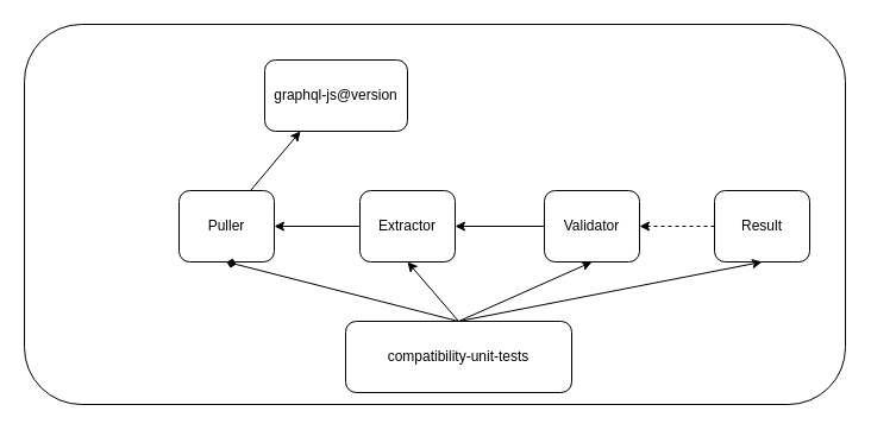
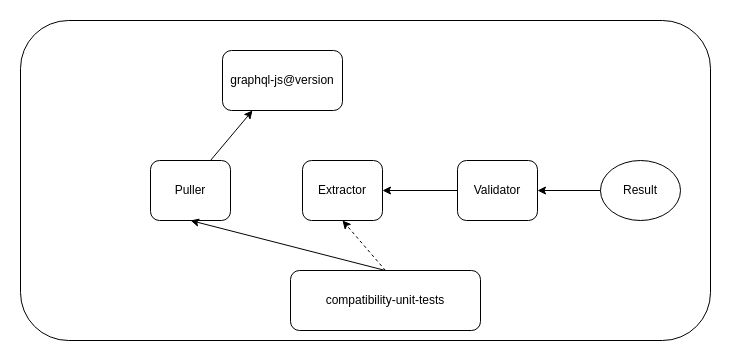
- <mxCell id="10" value="" style="endArrow=classic;html=1;rounded=0;entryX=1;entryY=0.5;entryDx=0;entryDy=0;exitX=0;exitY=0.5;exitDx=0;exitDy=0;" edge="1" parent="1" source="7" target="6"><mxGeometry width="50" height="50" relative="1" as="geometry"><mxPoint x="410" y="230" as="sourcePoint" /><mxPoint x="460" y="180" as="targetPoint" /></mxGeometry></mxCell>
- <mxCell id="12" value="" style="endArrow=classic;html=1;rounded=0;entryX=1;entryY=0.5;entryDx=0;entryDy=0;exitX=0;exitY=0.5;exitDx=0;exitDy=0;dashed=1;" edge="1" parent="1" source="9" target="8"><mxGeometry width="50" height="50" relative="1" as="geometry"><mxPoint x="485" y="200" as="sourcePoint" /><mxPoint x="400" y="200" as="targetPoint" /></mxGeometry></mxCell>
+ <mxCell id="12" value="" style="endArrow=classic;html=1;rounded=0;entryX=1;entryY=0.5;entryDx=0;entryDy=0;exitX=0;exitY=0.5;exitDx=0;exitDy=0;" edge="1" parent="1" source="9" target="8"><mxGeometry width="50" height="50" relative="1" as="geometry"><mxPoint x="485" y="200" as="sourcePoint" /><mxPoint x="400" y="200" as="targetPoint" /></mxGeometry></mxCell>
- <mxCell id="9" value="Result" style="rounded=1;whiteSpace=wrap;html=1;" vertex="1" parent="1"><mxGeometry x="600" y="160" width="80" height="60" as="geometry" /></mxCell>
+ <mxCell id="9" value="Result" style="ellipse;whiteSpace=wrap;html=1;" vertex="1" parent="1"><mxGeometry x="600" y="160" width="80" height="60" as="geometry" /></mxCell>
- <mxCell id="13" value="" style="endArrow=diamond;html=1;rounded=0;entryX=0.5;entryY=1;entryDx=0;entryDy=0;exitX=0.5;exitY=0;exitDx=0;exitDy=0;" edge="1" parent="1" source="4" target="6"><mxGeometry width="50" height="50" relative="1" as="geometry"><mxPoint x="340" y="170" as="sourcePoint" /><mxPoint x="390" y="120" as="targetPoint" /></mxGeometry></mxCell>
+ <mxCell id="13" value="" style="endArrow=classic;html=1;rounded=0;entryX=0.5;entryY=1;entryDx=0;entryDy=0;exitX=0.5;exitY=0;exitDx=0;exitDy=0;" edge="1" parent="1" source="4" target="6"><mxGeometry width="50" height="50" relative="1" as="geometry"><mxPoint x="340" y="170" as="sourcePoint" /><mxPoint x="390" y="120" as="targetPoint" /></mxGeometry></mxCell>
- <mxCell id="15" value="" style="endArrow=classic;html=1;rounded=0;entryX=0.5;entryY=1;entryDx=0;entryDy=0;exitX=0.5;exitY=0;exitDx=0;exitDy=0;" edge="1" parent="1" source="4" target="8"><mxGeometry width="50" height="50" relative="1" as="geometry"><mxPoint x="300" y="230" as="sourcePoint" /><mxPoint x="350" y="180" as="targetPoint" /></mxGeometry></mxCell>
- <mxCell id="16" value="" style="endArrow=classic;html=1;rounded=0;entryX=0.5;entryY=1;entryDx=0;entryDy=0;exitX=0.5;exitY=0;exitDx=0;exitDy=0;" edge="1" parent="1" source="4" target="9"><mxGeometry width="50" height="50" relative="1" as="geometry"><mxPoint x="395" y="280" as="sourcePoint" /><mxPoint x="507" y="230" as="targetPoint" /></mxGeometry></mxCell>
- <mxCell id="14" value="" style="endArrow=classic;html=1;rounded=0;entryX=0.5;entryY=1;entryDx=0;entryDy=0;exitX=0.5;exitY=0;exitDx=0;exitDy=0;" edge="1" parent="1" source="4" target="7"><mxGeometry width="50" height="50" relative="1" as="geometry"><mxPoint x="395" y="280" as="sourcePoint" /><mxPoint x="200" y="230" as="targetPoint" /></mxGeometry></mxCell>
+ <mxCell id="14" value="" style="endArrow=classic;html=1;rounded=0;entryX=0.5;entryY=1;entryDx=0;entryDy=0;exitX=0.5;exitY=0;exitDx=0;exitDy=0;dashed=1;" edge="1" parent="1" source="4" target="7"><mxGeometry width="50" height="50" relative="1" as="geometry"><mxPoint x="395" y="280" as="sourcePoint" /><mxPoint x="200" y="230" as="targetPoint" /></mxGeometry></mxCell>
